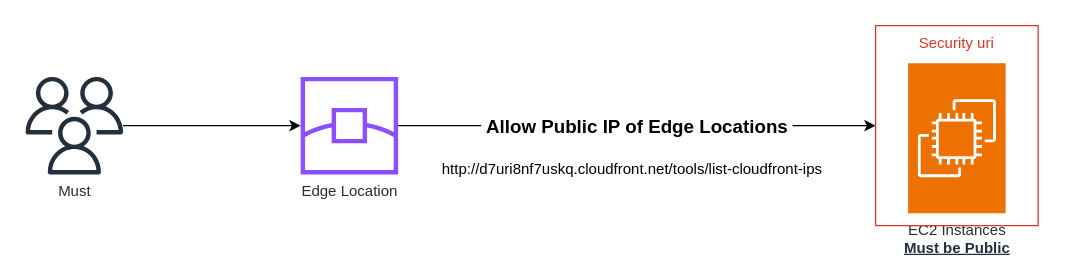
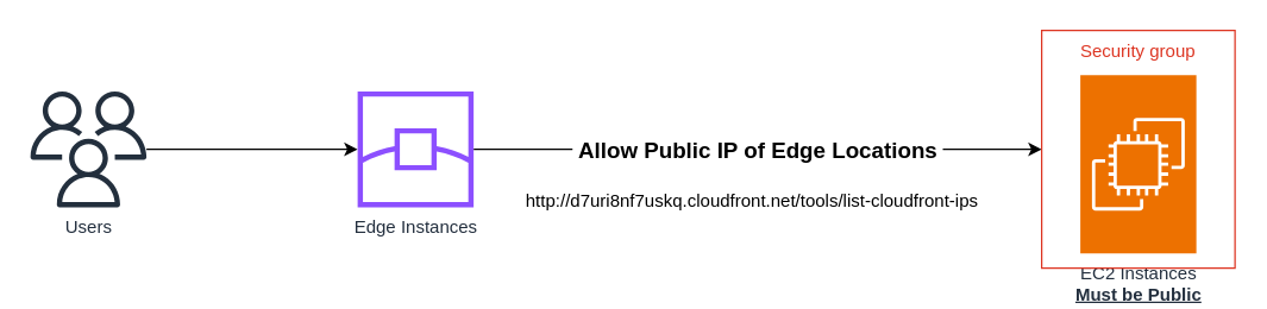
- <mxCell id="7" value="Security uri" style="fillColor=none;strokeColor=#DD3522;verticalAlign=top;fontStyle=0;fontColor=#DD3522;whiteSpace=wrap;html=1;" vertex="1" parent="1"><mxGeometry x="700" y="20" width="130" height="160" as="geometry" /></mxCell>
+ <mxCell id="7" value="Security group" style="fillColor=none;strokeColor=#DD3522;verticalAlign=top;fontStyle=0;fontColor=#DD3522;whiteSpace=wrap;html=1;" vertex="1" parent="1"><mxGeometry x="700" y="20" width="130" height="160" as="geometry" /></mxCell>
- <mxCell id="3" value="Must" style="sketch=0;outlineConnect=0;fontColor=#232F3E;gradientColor=none;fillColor=#232F3D;strokeColor=none;dashed=0;verticalLabelPosition=bottom;verticalAlign=top;align=center;html=1;fontSize=12;fontStyle=0;aspect=fixed;pointerEvents=1;shape=mxgraph.aws4.users;" vertex="1" parent="1"><mxGeometry x="20" y="61" width="78" height="78" as="geometry" /></mxCell>
+ <mxCell id="3" value="Users" style="sketch=0;outlineConnect=0;fontColor=#232F3E;gradientColor=none;fillColor=#232F3D;strokeColor=none;dashed=0;verticalLabelPosition=bottom;verticalAlign=top;align=center;html=1;fontSize=12;fontStyle=0;aspect=fixed;pointerEvents=1;shape=mxgraph.aws4.users;" vertex="1" parent="1"><mxGeometry x="20" y="61" width="78" height="78" as="geometry" /></mxCell>
- <mxCell id="5" value="Edge Location" style="sketch=0;outlineConnect=0;fontColor=#232F3E;gradientColor=none;fillColor=#8C4FFF;strokeColor=none;dashed=0;verticalLabelPosition=bottom;verticalAlign=top;align=center;html=1;fontSize=12;fontStyle=0;aspect=fixed;pointerEvents=1;shape=mxgraph.aws4.edge_location;" vertex="1" parent="1"><mxGeometry x="240" y="61" width="78" height="78" as="geometry" /></mxCell>
+ <mxCell id="5" value="Edge Instances" style="sketch=0;outlineConnect=0;fontColor=#232F3E;gradientColor=none;fillColor=#8C4FFF;strokeColor=none;dashed=0;verticalLabelPosition=bottom;verticalAlign=top;align=center;html=1;fontSize=12;fontStyle=0;aspect=fixed;pointerEvents=1;shape=mxgraph.aws4.edge_location;" vertex="1" parent="1"><mxGeometry x="240" y="61" width="78" height="78" as="geometry" /></mxCell>
